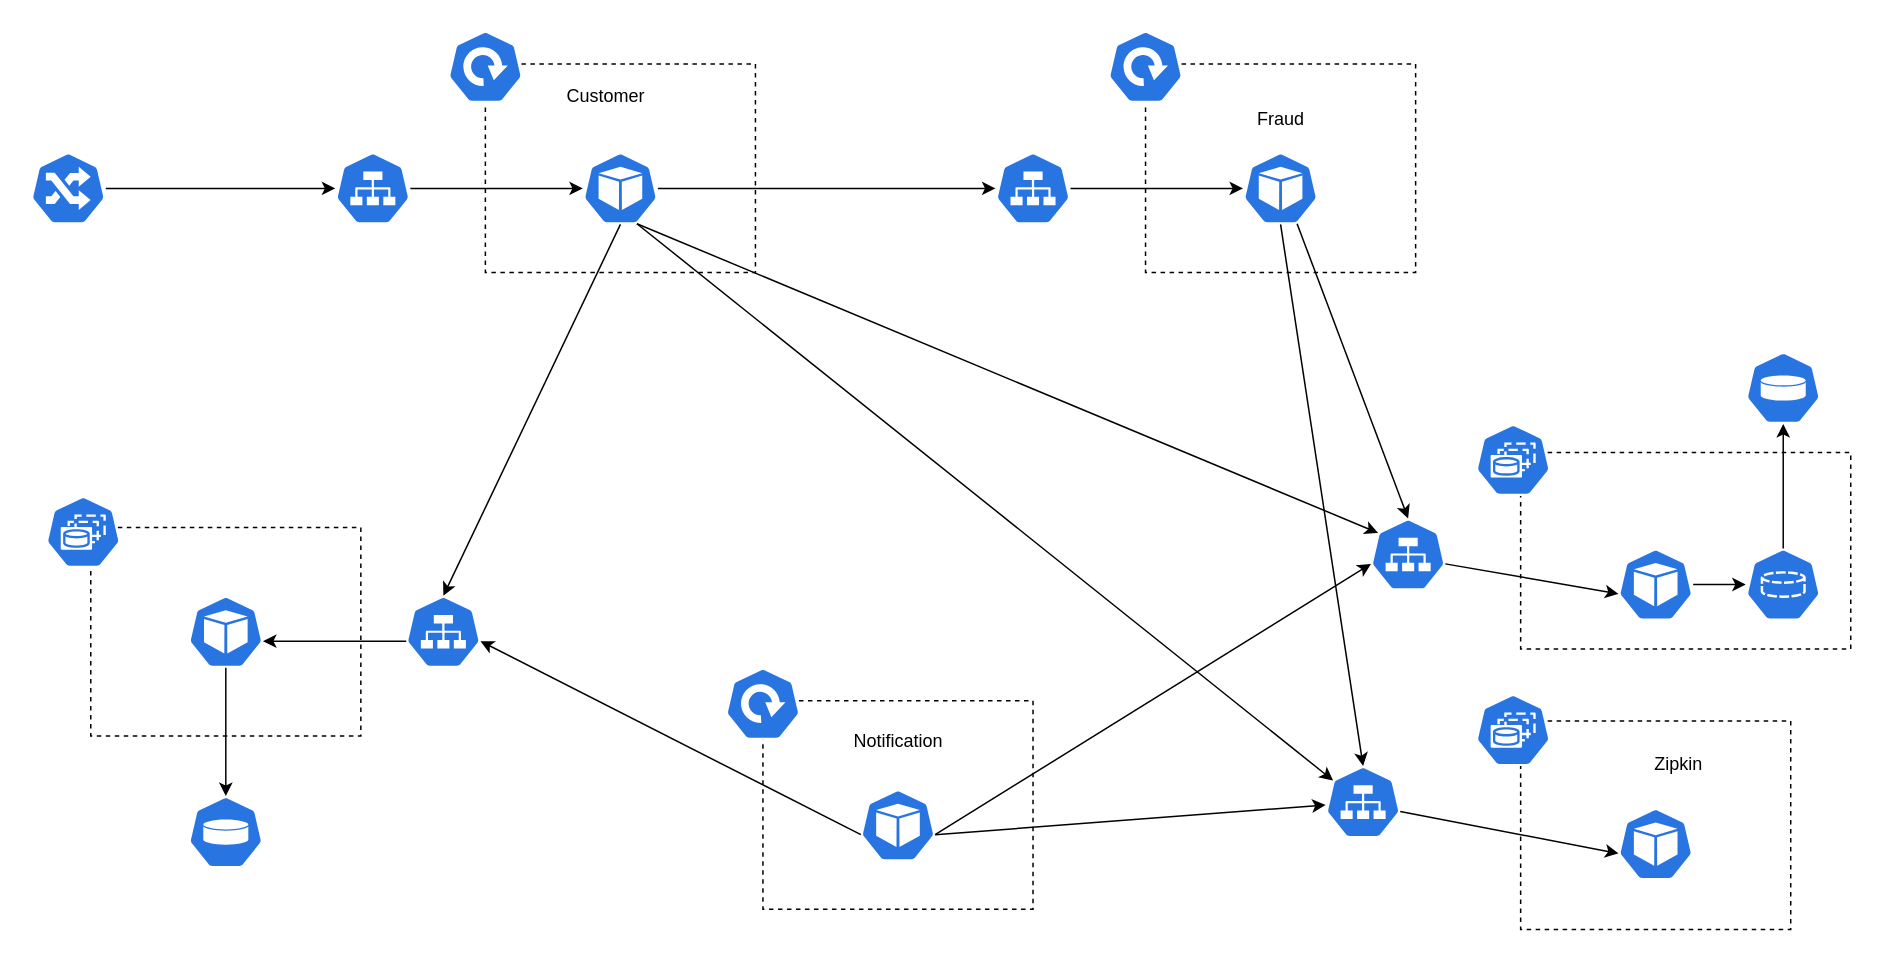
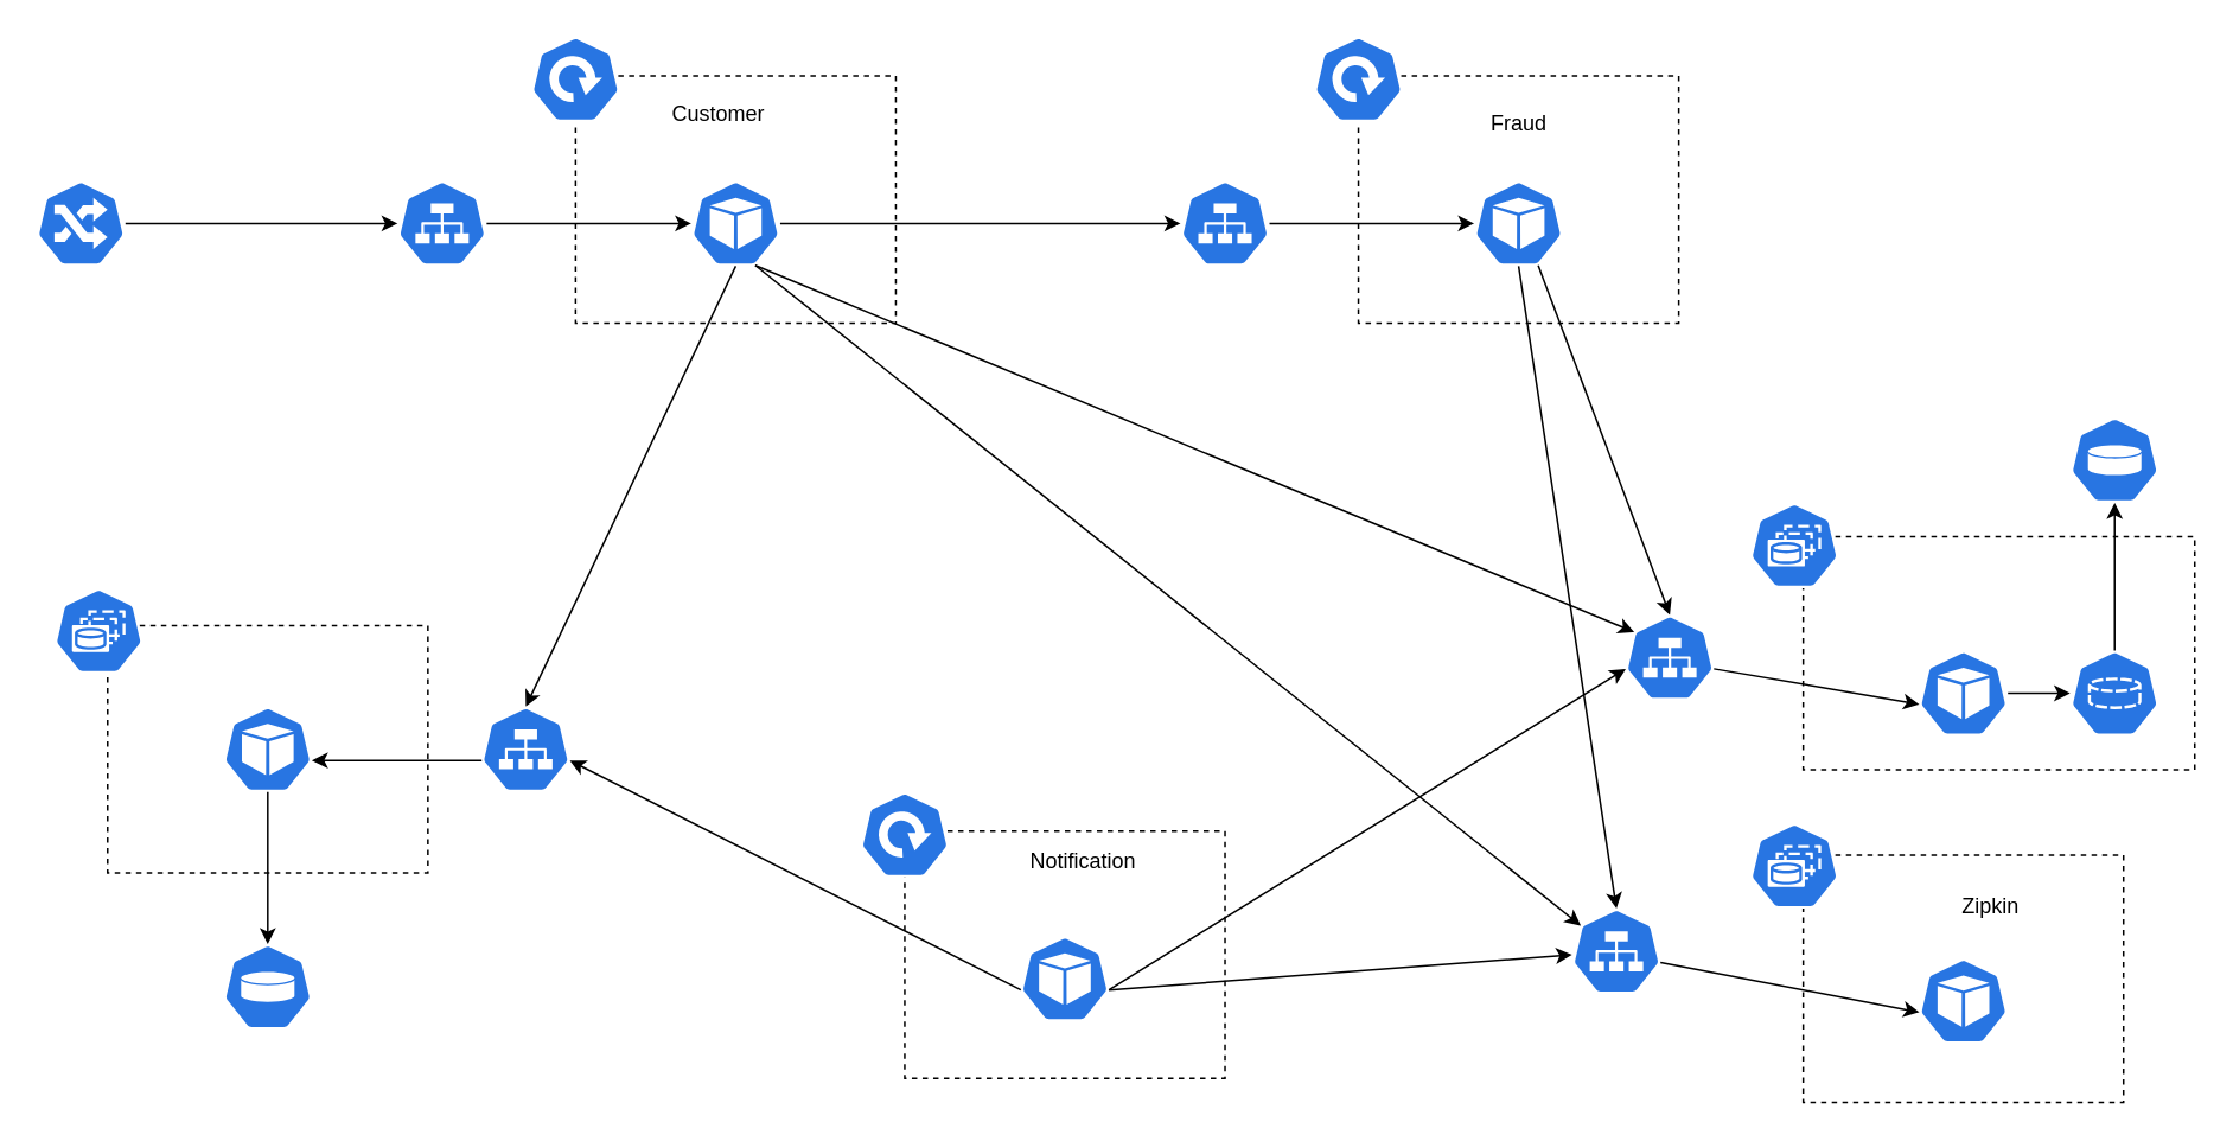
- <mxCell id="18" value="Fraud" style="text;html=1;align=center;verticalAlign=middle;resizable=0;points=[];autosize=1;strokeColor=none;fillColor=none;" parent="12" vertex="1"><mxGeometry x="165" y="44" width="50" height="30" as="geometry" /></mxCell>
+ <mxCell id="18" value="Fraud" style="text;html=1;align=center;verticalAlign=middle;resizable=0;points=[];autosize=1;strokeColor=none;fillColor=none;" parent="12" vertex="1"><mxGeometry x="165" y="34" width="50" height="30" as="geometry" /></mxCell>
- <mxCell id="23" value="Notification" style="text;html=1;align=center;verticalAlign=middle;resizable=0;points=[];autosize=1;strokeColor=none;fillColor=none;" parent="19" vertex="1"><mxGeometry x="75" y="34" width="80" height="30" as="geometry" /></mxCell>
+ <mxCell id="23" value="Notification" style="text;html=1;align=center;verticalAlign=middle;resizable=0;points=[];autosize=1;strokeColor=none;fillColor=none;" parent="19" vertex="1"><mxGeometry x="85" y="24" width="80" height="30" as="geometry" /></mxCell>
